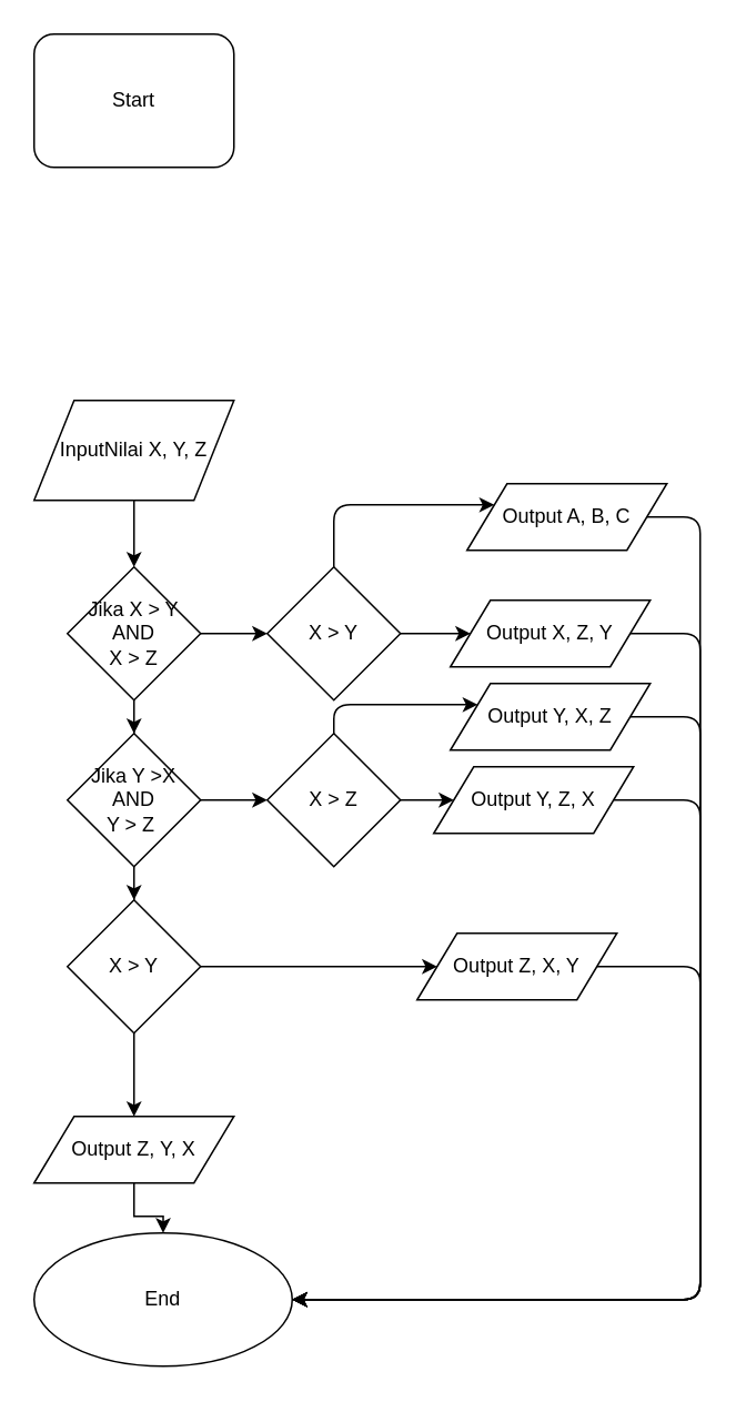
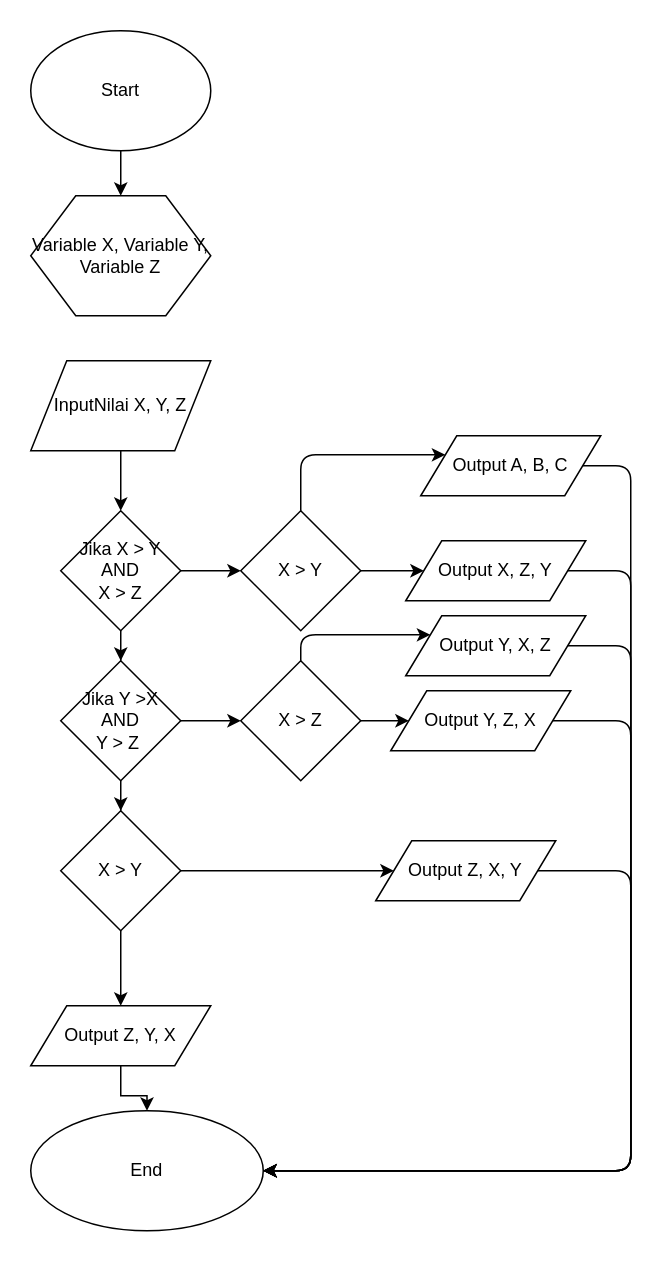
- <mxCell id="3" value="Start" style="whiteSpace=wrap;html=1;rounded=1;" vertex="1" parent="1"><mxGeometry x="20" y="20" width="120" height="80" as="geometry" /></mxCell>
+ <mxCell id="3" value="Start" style="ellipse;whiteSpace=wrap;html=1;" vertex="1" parent="1"><mxGeometry x="20" y="20" width="120" height="80" as="geometry" /></mxCell>
+ <mxCell id="2" value="" style="edgeStyle=orthogonalEdgeStyle;rounded=0;orthogonalLoop=1;jettySize=auto;html=1;" edge="1" parent="1" source="3" target="4"><mxGeometry relative="1" as="geometry" /></mxCell>
+ <mxCell id="4" value="Variable X, Variable Y, Variable Z" style="shape=hexagon;perimeter=hexagonPerimeter2;whiteSpace=wrap;html=1;" vertex="1" parent="1"><mxGeometry x="20" y="130" width="120" height="80" as="geometry" /></mxCell>
